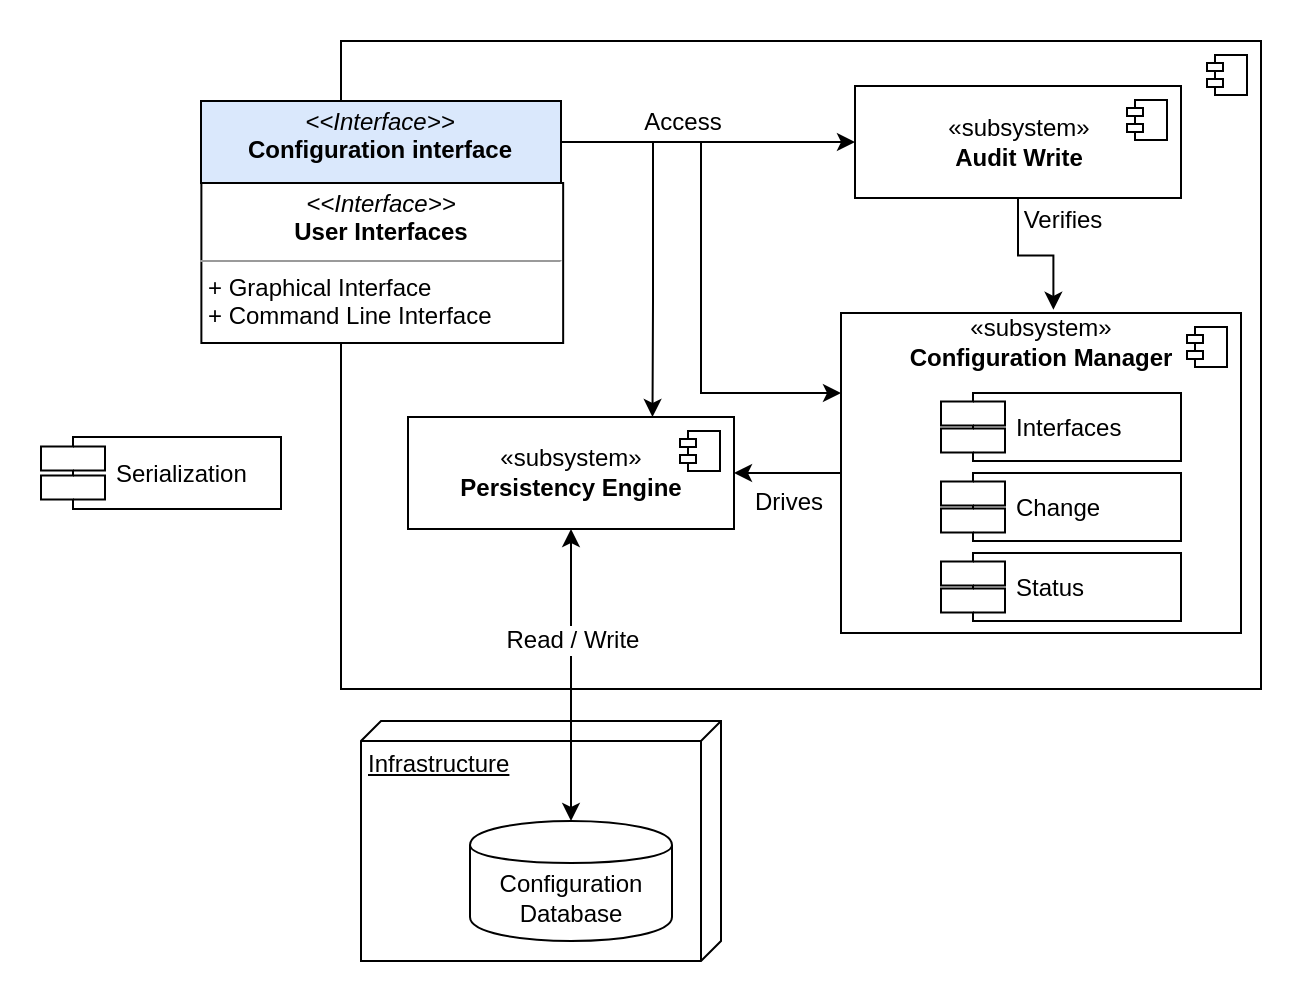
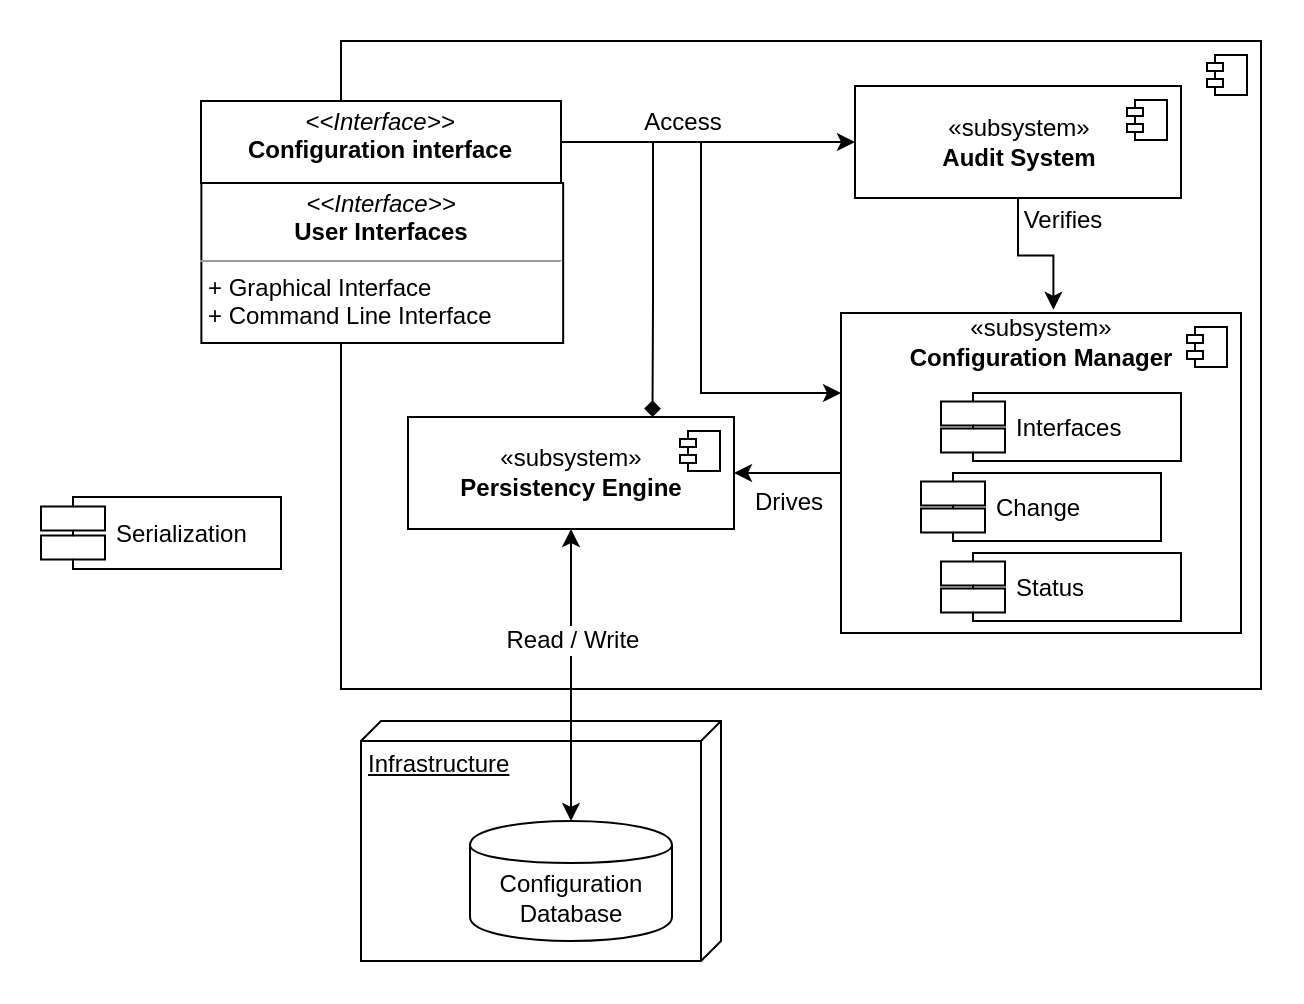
- <mxCell id="22" value="&lt;p style=&quot;margin: 0px ; margin-top: 4px ; text-align: center&quot;&gt;&lt;i&gt;&amp;lt;&amp;lt;Interface&amp;gt;&amp;gt;&lt;/i&gt;&lt;br&gt;&lt;b&gt;Configuration interface&lt;/b&gt;&lt;/p&gt;" style="verticalAlign=top;align=left;overflow=fill;fontSize=12;fontFamily=Helvetica;html=1;fillColor=#dae8fc;" parent="1" vertex="1"><mxGeometry x="100" y="50" width="180" height="41" as="geometry" /></mxCell>
+ <mxCell id="22" value="&lt;p style=&quot;margin: 0px ; margin-top: 4px ; text-align: center&quot;&gt;&lt;i&gt;&amp;lt;&amp;lt;Interface&amp;gt;&amp;gt;&lt;/i&gt;&lt;br&gt;&lt;b&gt;Configuration interface&lt;/b&gt;&lt;/p&gt;" style="verticalAlign=top;align=left;overflow=fill;fontSize=12;fontFamily=Helvetica;html=1;" parent="1" vertex="1"><mxGeometry x="100" y="50" width="180" height="41" as="geometry" /></mxCell>
- <mxCell id="15" value="«subsystem»&lt;br&gt;&lt;b&gt;Audit Write&lt;/b&gt;" style="html=1;" parent="2" vertex="1"><mxGeometry x="257" y="22.5" width="163" height="56" as="geometry" /></mxCell>
+ <mxCell id="15" value="«subsystem»&lt;br&gt;&lt;b&gt;Audit System&lt;/b&gt;" style="html=1;" parent="2" vertex="1"><mxGeometry x="257" y="22.5" width="163" height="56" as="geometry" /></mxCell>
- <mxCell id="19" style="edgeStyle=orthogonalEdgeStyle;rounded=0;orthogonalLoop=1;jettySize=auto;html=1;entryX=0.75;entryY=0;entryDx=0;entryDy=0;" parent="1" source="22" target="4" edge="1"><mxGeometry relative="1" as="geometry"><Array as="points"><mxPoint x="326" y="70" /><mxPoint x="326" y="150" /></Array></mxGeometry></mxCell>
+ <mxCell id="19" style="edgeStyle=orthogonalEdgeStyle;rounded=0;orthogonalLoop=1;jettySize=auto;html=1;entryX=0.75;entryY=0;entryDx=0;entryDy=0;endArrow=diamond;" parent="1" source="22" target="4" edge="1"><mxGeometry relative="1" as="geometry"><Array as="points"><mxPoint x="326" y="70" /><mxPoint x="326" y="150" /></Array></mxGeometry></mxCell>
- <mxCell id="23" value="Serialization" style="shape=component;align=left;spacingLeft=36;" parent="1" vertex="1"><mxGeometry x="20" y="218" width="120" height="36" as="geometry" /></mxCell>
+ <mxCell id="23" value="Serialization" style="shape=component;align=left;spacingLeft=36;" parent="1" vertex="1"><mxGeometry x="20" y="248" width="120" height="36" as="geometry" /></mxCell>
- <mxCell id="11" value="Change" style="shape=component;align=left;spacingLeft=36;" parent="8" vertex="1"><mxGeometry x="50" y="80" width="120" height="34" as="geometry" /></mxCell>
+ <mxCell id="11" value="Change" style="shape=component;align=left;spacingLeft=36;" parent="8" vertex="1"><mxGeometry x="40" y="80" width="120" height="34" as="geometry" /></mxCell>
